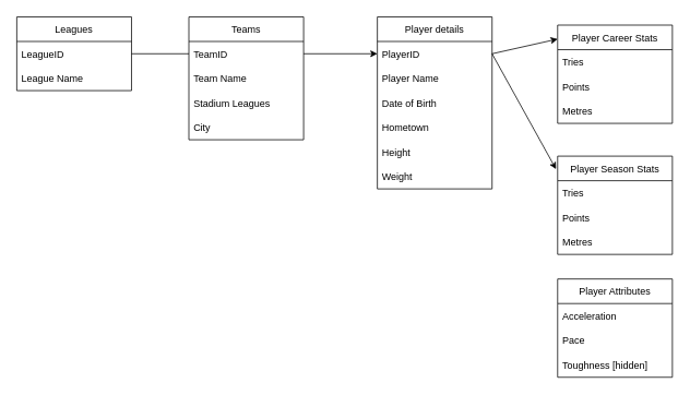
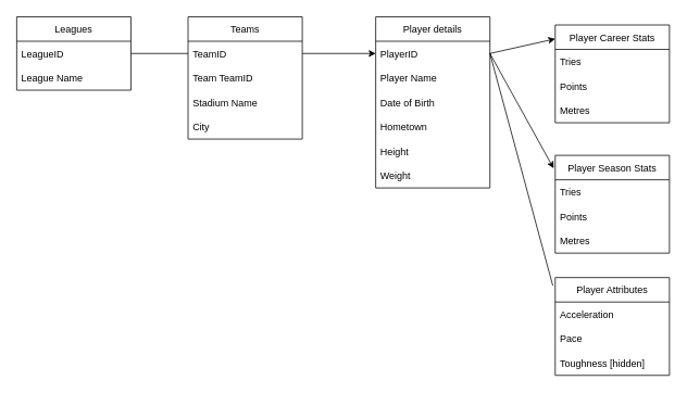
- <mxCell id="7" value="Team Name" style="text;strokeColor=none;fillColor=none;align=left;verticalAlign=middle;spacingLeft=4;spacingRight=4;overflow=hidden;points=[[0,0.5],[1,0.5]];portConstraint=eastwest;rotatable=0;" vertex="1" parent="5"><mxGeometry y="60" width="140" height="30" as="geometry" /></mxCell>
+ <mxCell id="7" value="Team TeamID" style="text;strokeColor=none;fillColor=none;align=left;verticalAlign=middle;spacingLeft=4;spacingRight=4;overflow=hidden;points=[[0,0.5],[1,0.5]];portConstraint=eastwest;rotatable=0;" vertex="1" parent="5"><mxGeometry y="60" width="140" height="30" as="geometry" /></mxCell>
- <mxCell id="8" value="Stadium Leagues" style="text;strokeColor=none;fillColor=none;align=left;verticalAlign=middle;spacingLeft=4;spacingRight=4;overflow=hidden;points=[[0,0.5],[1,0.5]];portConstraint=eastwest;rotatable=0;" vertex="1" parent="5"><mxGeometry y="90" width="140" height="30" as="geometry" /></mxCell>
+ <mxCell id="8" value="Stadium Name" style="text;strokeColor=none;fillColor=none;align=left;verticalAlign=middle;spacingLeft=4;spacingRight=4;overflow=hidden;points=[[0,0.5],[1,0.5]];portConstraint=eastwest;rotatable=0;" vertex="1" parent="5"><mxGeometry y="90" width="140" height="30" as="geometry" /></mxCell>
+ <mxCell id="33" value="" style="endArrow=none;html=1;rounded=0;exitX=1;exitY=0.5;exitDx=0;exitDy=0;entryX=-0.021;entryY=0.083;entryDx=0;entryDy=0;entryPerimeter=0;" edge="1" parent="1" source="12" target="24"><mxGeometry width="50" height="50" relative="1" as="geometry"><mxPoint x="620" y="270" as="sourcePoint" /><mxPoint x="670" y="220" as="targetPoint" /></mxGeometry></mxCell>
